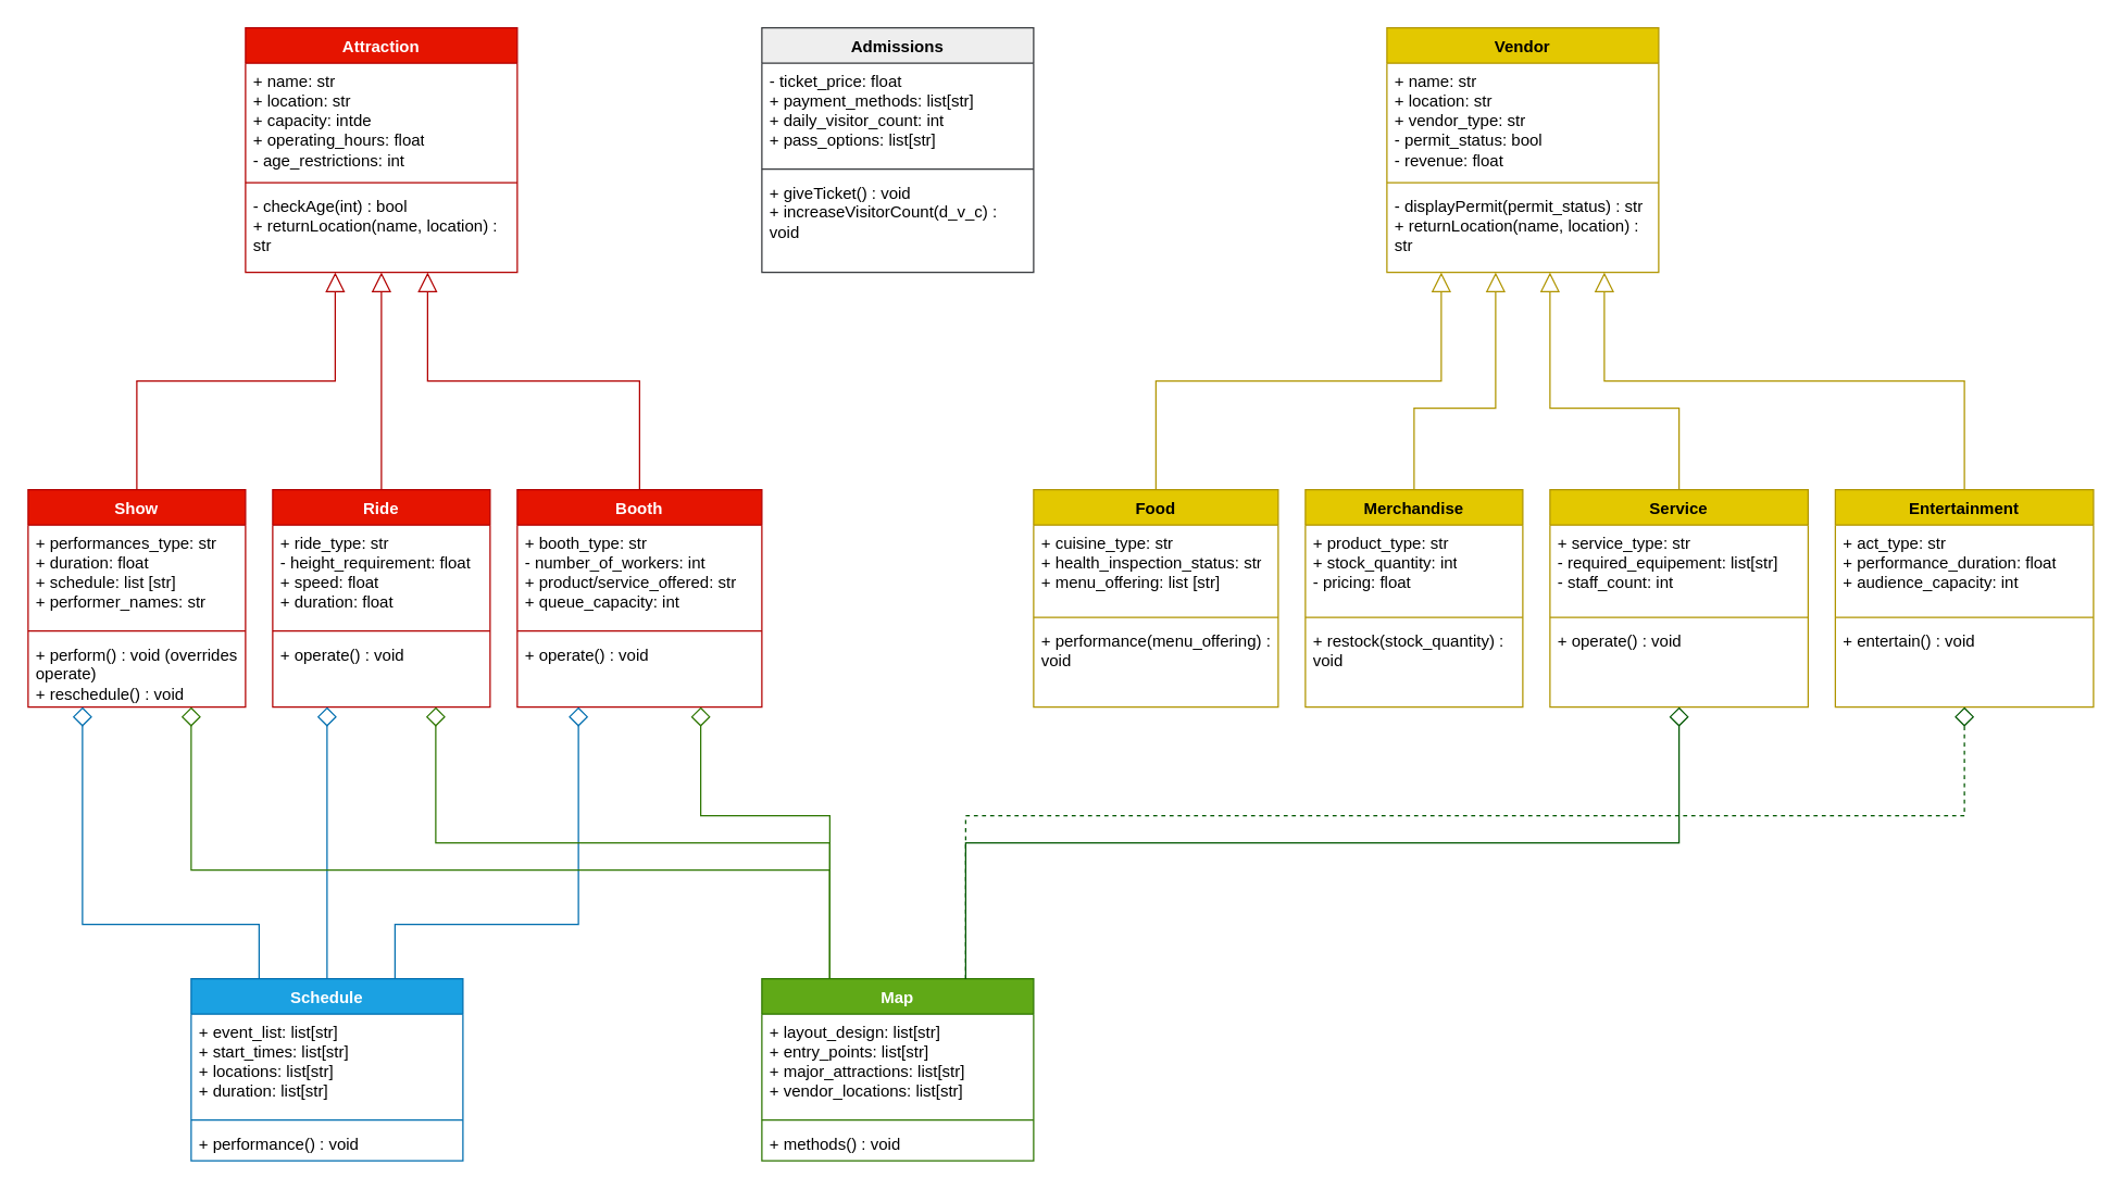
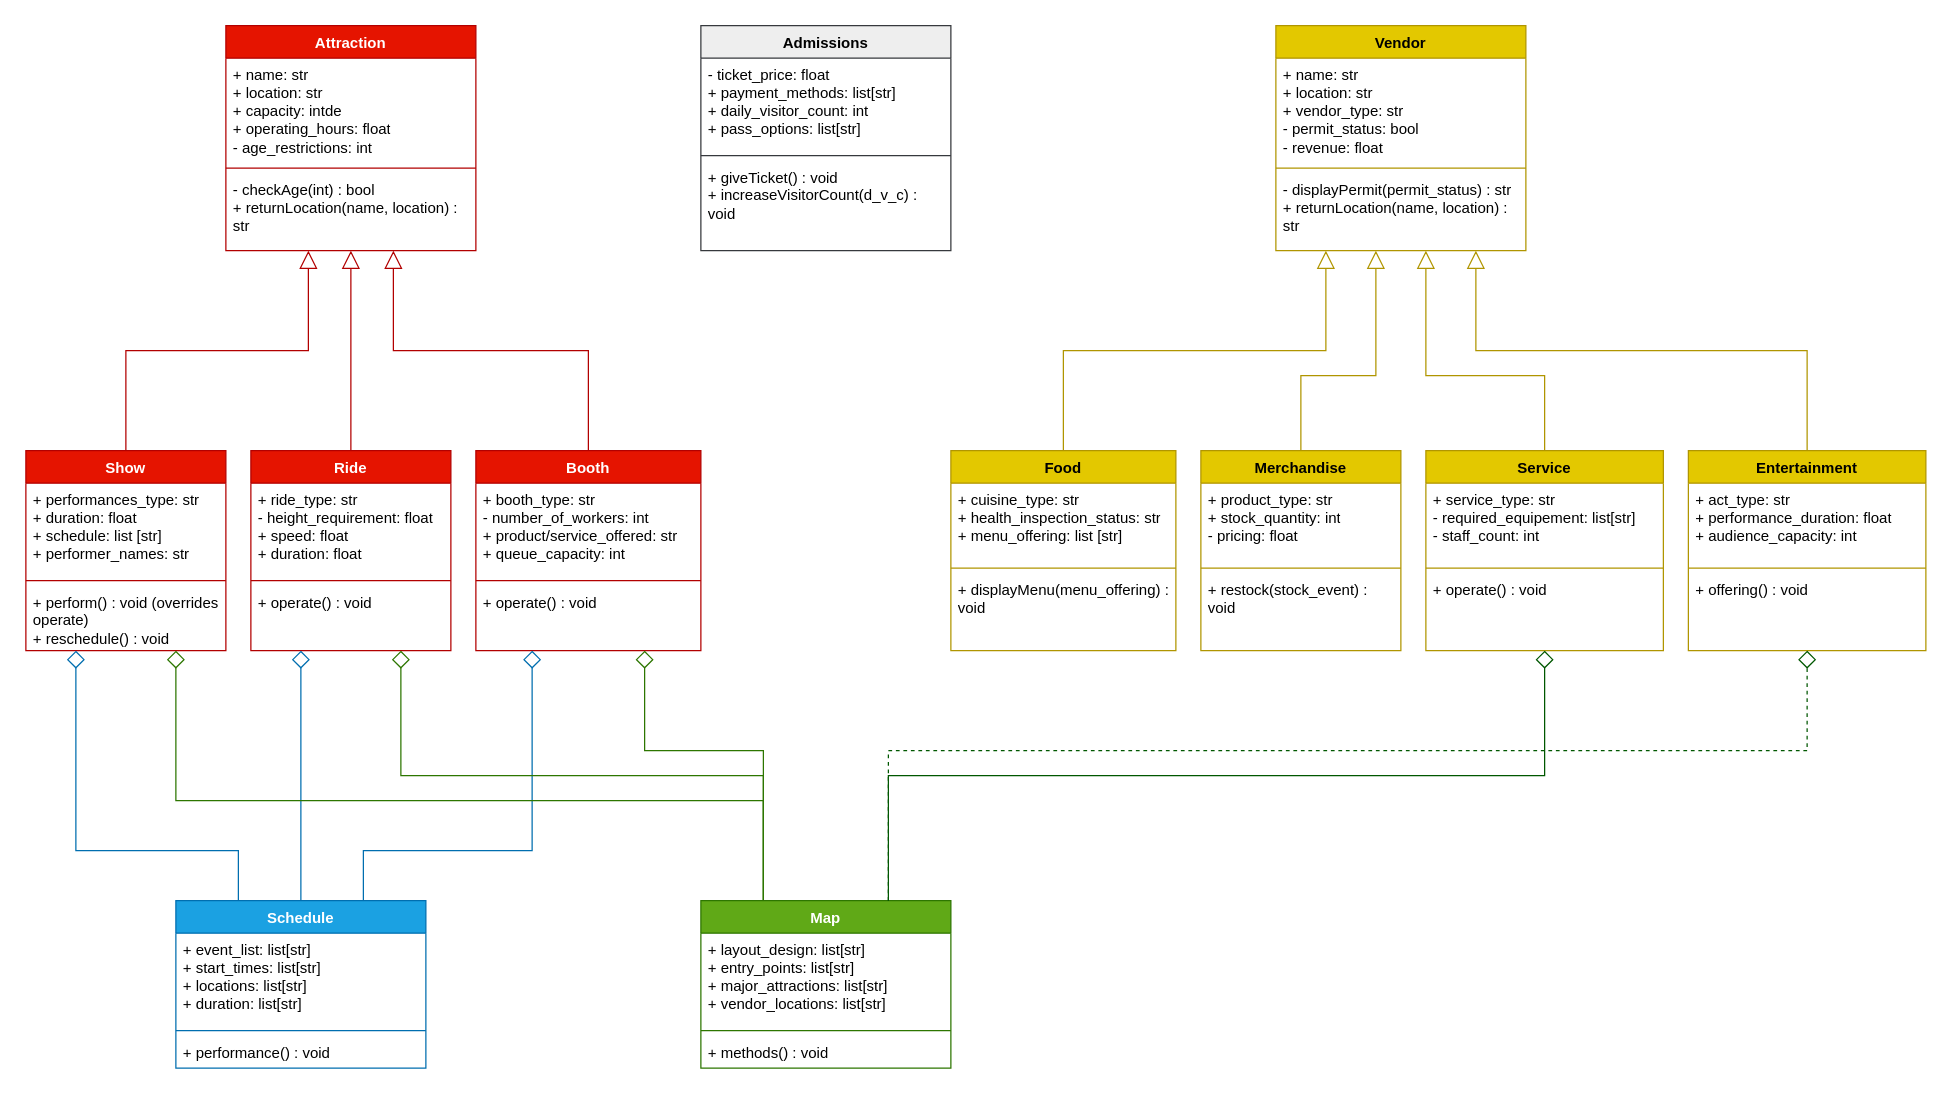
- <mxCell id="37" value="+ entertain() : void" style="text;strokeColor=none;fillColor=none;align=left;verticalAlign=top;spacingLeft=4;spacingRight=4;overflow=hidden;rotatable=0;points=[[0,0.5,0,0,0],[0.5,1,0,0,0],[1,0.5,0,0,0]];portConstraint=eastwest;whiteSpace=wrap;html=1;" parent="34" vertex="1"><mxGeometry y="98" width="190" height="62" as="geometry" /></mxCell>
+ <mxCell id="37" value="+ offering() : void" style="text;strokeColor=none;fillColor=none;align=left;verticalAlign=top;spacingLeft=4;spacingRight=4;overflow=hidden;rotatable=0;points=[[0,0.5,0,0,0],[0.5,1,0,0,0],[1,0.5,0,0,0]];portConstraint=eastwest;whiteSpace=wrap;html=1;" parent="34" vertex="1"><mxGeometry y="98" width="190" height="62" as="geometry" /></mxCell>
- <mxCell id="25" value="+ performance(menu_offering) : void" style="text;strokeColor=none;fillColor=none;align=left;verticalAlign=top;spacingLeft=4;spacingRight=4;overflow=hidden;rotatable=0;points=[[0,0.5,0,0,0],[0.5,1,0,0,0],[1,0.5,0,0,0]];portConstraint=eastwest;whiteSpace=wrap;html=1;" parent="22" vertex="1"><mxGeometry y="98" width="180" height="62" as="geometry" /></mxCell>
+ <mxCell id="25" value="+ displayMenu(menu_offering) : void" style="text;strokeColor=none;fillColor=none;align=left;verticalAlign=top;spacingLeft=4;spacingRight=4;overflow=hidden;rotatable=0;points=[[0,0.5,0,0,0],[0.5,1,0,0,0],[1,0.5,0,0,0]];portConstraint=eastwest;whiteSpace=wrap;html=1;" parent="22" vertex="1"><mxGeometry y="98" width="180" height="62" as="geometry" /></mxCell>
- <mxCell id="29" value="+ restock(stock_quantity) : void" style="text;strokeColor=none;fillColor=none;align=left;verticalAlign=top;spacingLeft=4;spacingRight=4;overflow=hidden;rotatable=0;points=[[0,0.5,0,0,0],[0.5,1,0,0,0],[1,0.5,0,0,0]];portConstraint=eastwest;whiteSpace=wrap;html=1;" parent="26" vertex="1"><mxGeometry y="98" width="160" height="62" as="geometry" /></mxCell>
+ <mxCell id="29" value="+ restock(stock_event) : void" style="text;strokeColor=none;fillColor=none;align=left;verticalAlign=top;spacingLeft=4;spacingRight=4;overflow=hidden;rotatable=0;points=[[0,0.5,0,0,0],[0.5,1,0,0,0],[1,0.5,0,0,0]];portConstraint=eastwest;whiteSpace=wrap;html=1;" parent="26" vertex="1"><mxGeometry y="98" width="160" height="62" as="geometry" /></mxCell>
